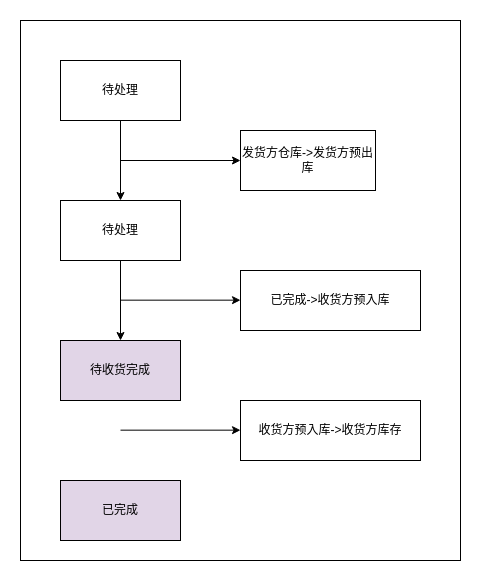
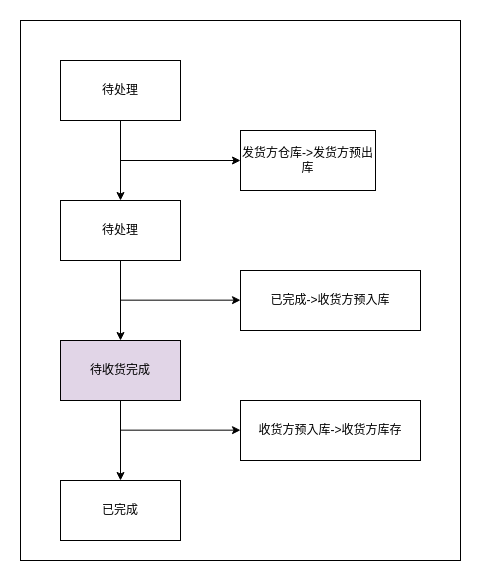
+ <mxCell id="9" value="" style="edgeStyle=orthogonalEdgeStyle;rounded=0;orthogonalLoop=1;jettySize=auto;html=1;" edge="1" parent="1" source="10" target="13"><mxGeometry relative="1" as="geometry" /></mxCell>
- <mxCell id="13" value="已完成" style="rounded=0;whiteSpace=wrap;html=1;fillColor=#e1d5e7;" vertex="1" parent="1"><mxGeometry x="60" y="480" width="120" height="60" as="geometry" /></mxCell>
+ <mxCell id="13" value="已完成" style="rounded=0;whiteSpace=wrap;html=1;" vertex="1" parent="1"><mxGeometry x="60" y="480" width="120" height="60" as="geometry" /></mxCell>
